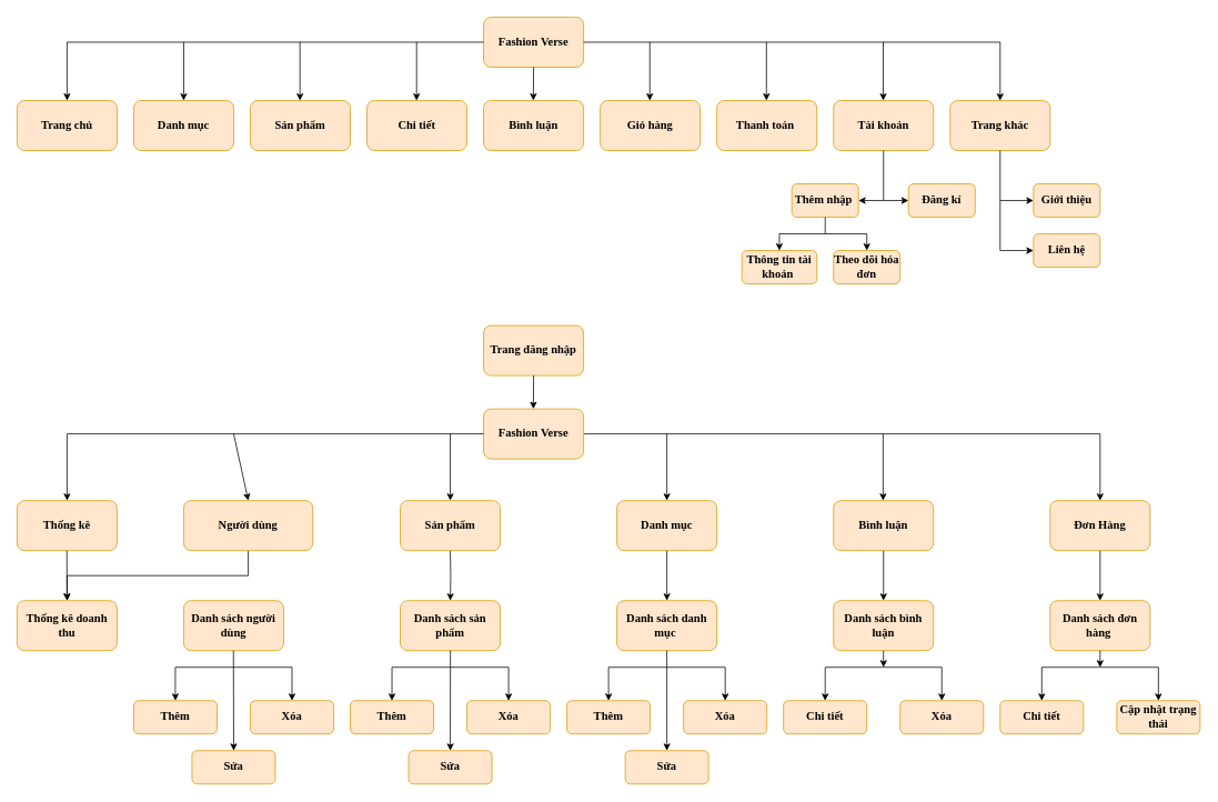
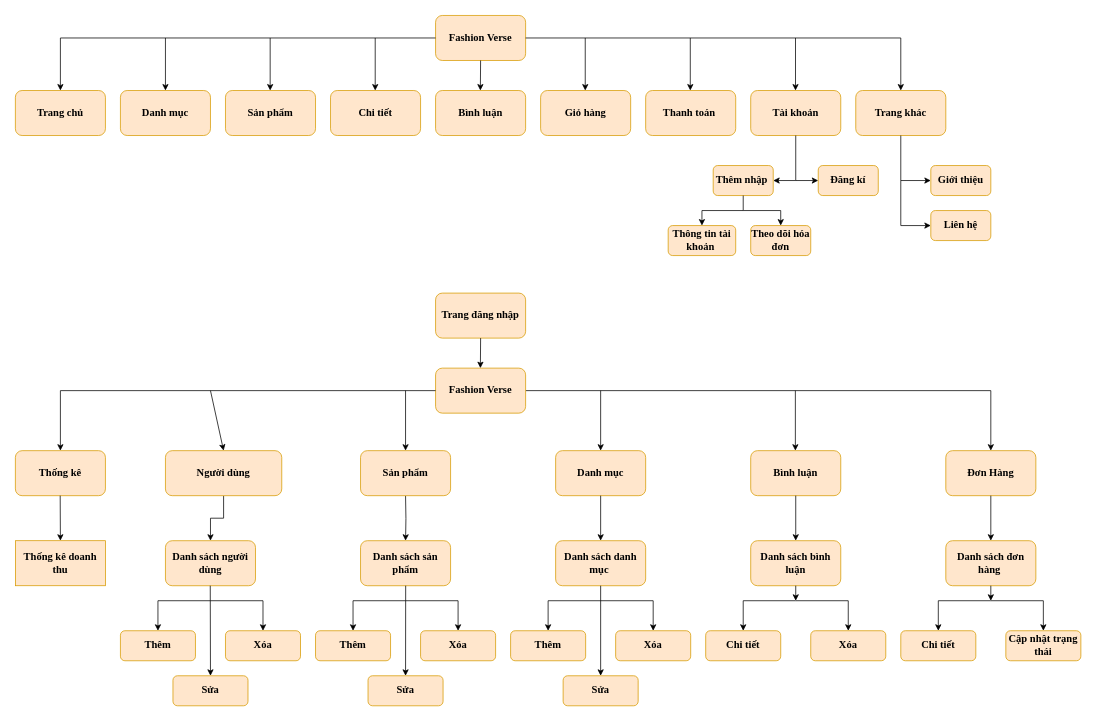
- <mxCell id="25" value="" style="edgeStyle=orthogonalEdgeStyle;rounded=0;orthogonalLoop=1;jettySize=auto;html=1;exitX=0.5;exitY=1;exitDx=0;exitDy=0;fontSize=14;align=center;fontFamily=Verdana;fontStyle=1;" parent="1" source="26" target="39" edge="1"><mxGeometry relative="1" as="geometry"><mxPoint x="360" y="660" as="sourcePoint" /></mxGeometry></mxCell>
+ <mxCell id="25" value="" style="edgeStyle=orthogonalEdgeStyle;rounded=0;orthogonalLoop=1;jettySize=auto;html=1;entryX=0.5;entryY=0;entryDx=0;entryDy=0;exitX=0.5;exitY=1;exitDx=0;exitDy=0;fontSize=14;align=center;fontFamily=Verdana;fontStyle=1" parent="1" source="26" target="40" edge="1"><mxGeometry relative="1" as="geometry"><mxPoint x="360" y="660" as="sourcePoint" /></mxGeometry></mxCell>
- <mxCell id="39" value="Thống kê doanh thu" style="rounded=1;whiteSpace=wrap;html=1;labelBackgroundColor=none;fillColor=#ffe6cc;strokeColor=#d79b00;fontSize=14;align=center;fontFamily=Verdana;fontStyle=1" parent="1" vertex="1"><mxGeometry x="20" y="720" width="120" height="60" as="geometry" /></mxCell>
+ <mxCell id="39" value="Thống kê doanh thu" style="whiteSpace=wrap;html=1;labelBackgroundColor=none;fillColor=#ffe6cc;strokeColor=#d79b00;fontSize=14;align=center;fontFamily=Verdana;fontStyle=1;rounded=0;" parent="1" vertex="1"><mxGeometry x="20" y="720" width="120" height="60" as="geometry" /></mxCell>
